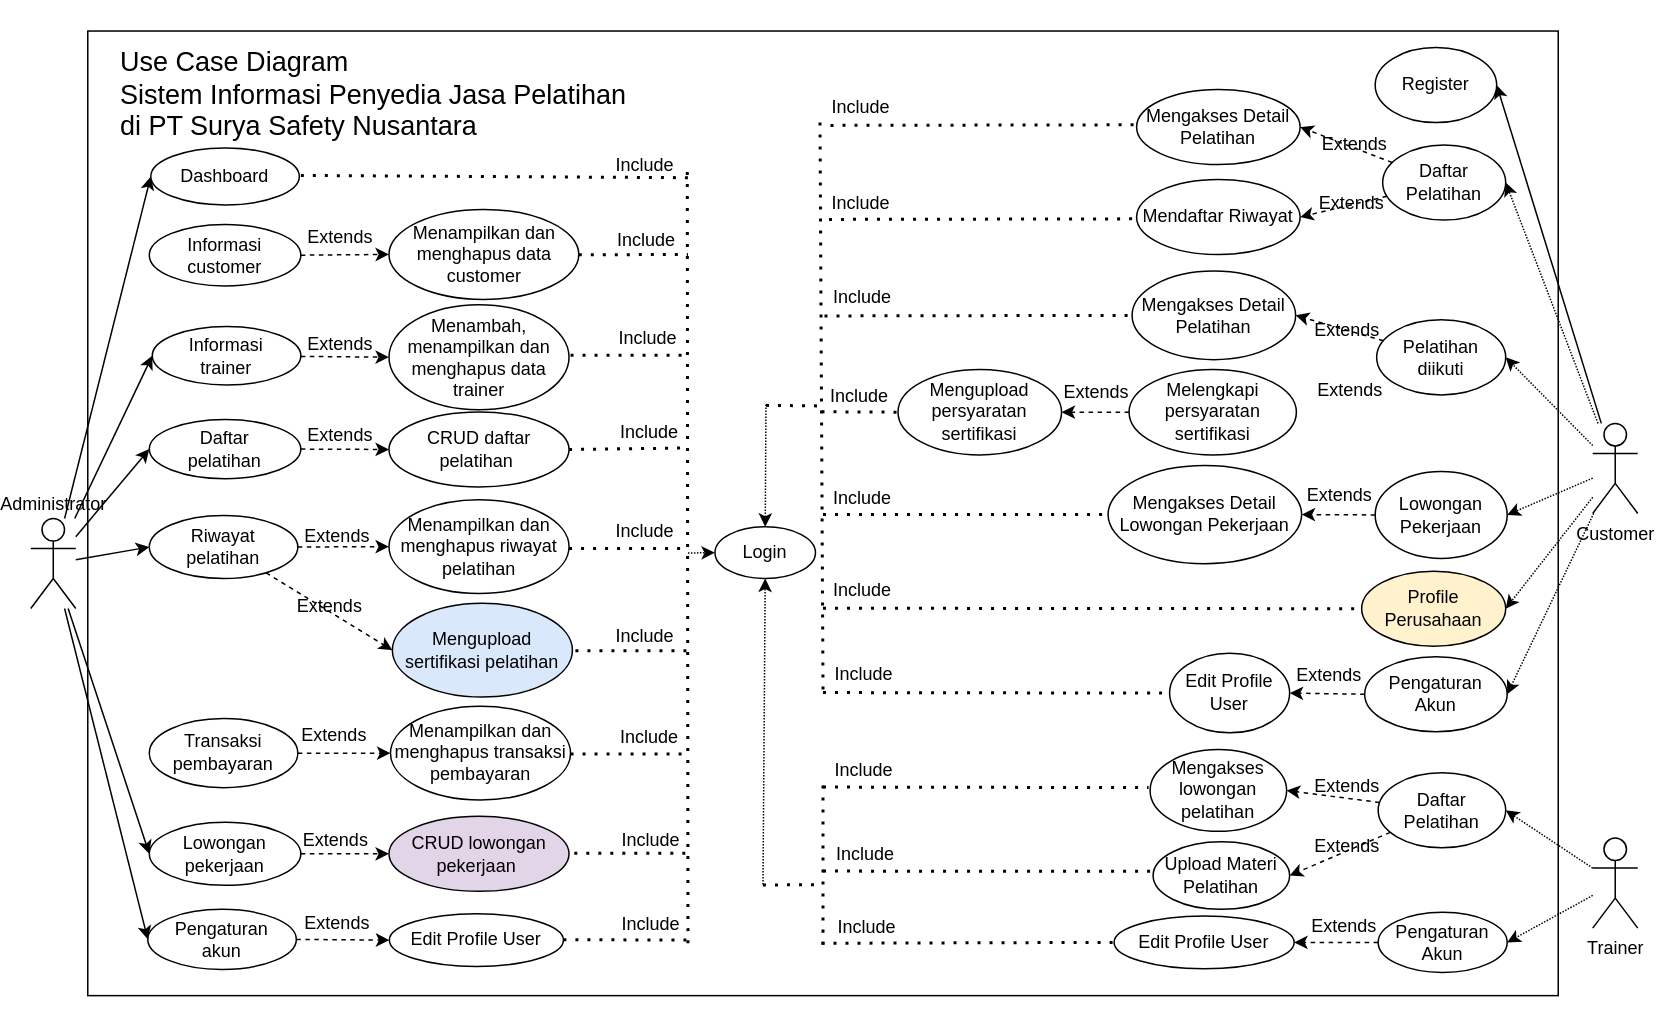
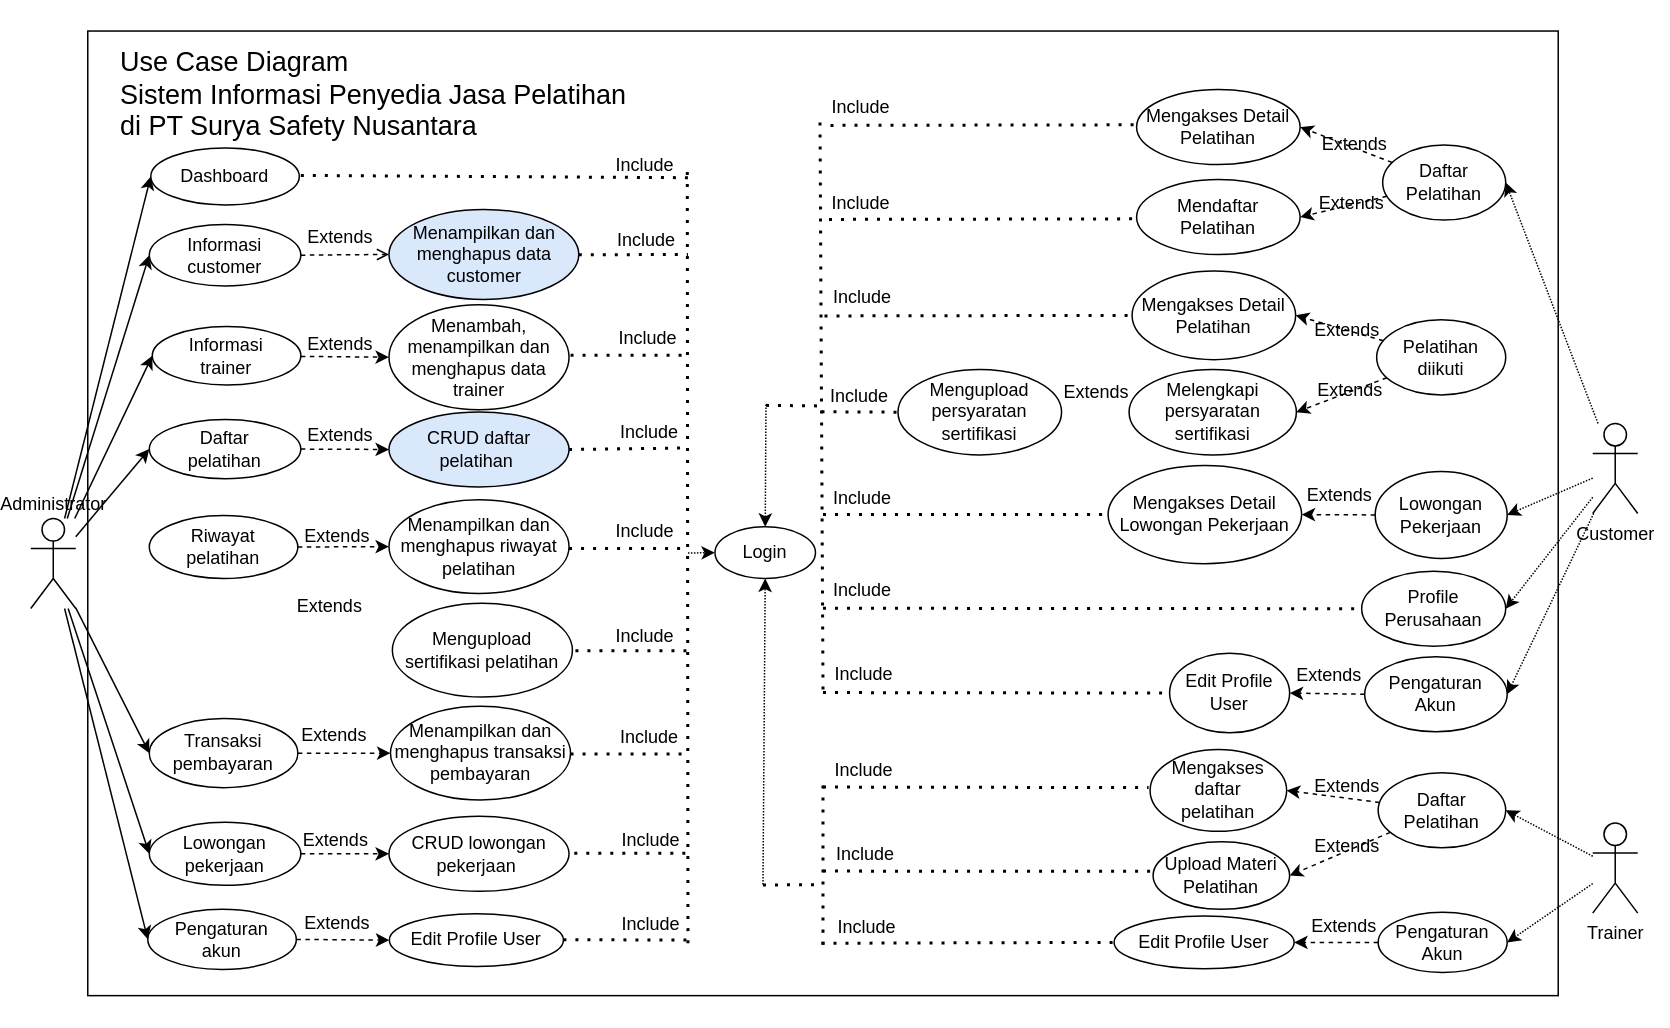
- <mxCell id="104" value="Register" style="ellipse;whiteSpace=wrap;html=1;" vertex="1" parent="1"><mxGeometry x="916" y="31.12" width="81" height="50" as="geometry" /></mxCell>
- <mxCell id="85" value="Mendaftar Riwayat" style="ellipse;whiteSpace=wrap;html=1;" vertex="1" parent="1"><mxGeometry x="757" y="119.12" width="109" height="50" as="geometry" /></mxCell>
+ <mxCell id="85" value="Mendaftar Pelatihan" style="ellipse;whiteSpace=wrap;html=1;" vertex="1" parent="1"><mxGeometry x="757" y="119.12" width="109" height="50" as="geometry" /></mxCell>
- <mxCell id="29" style="edgeStyle=none;rounded=0;orthogonalLoop=1;jettySize=auto;html=1;entryX=0;entryY=0.5;entryDx=0;entryDy=0;dashed=1;" edge="1" parent="1" source="30" target="41"><mxGeometry relative="1" as="geometry" /></mxCell>
+ <mxCell id="29" style="edgeStyle=none;rounded=0;orthogonalLoop=1;jettySize=auto;html=1;entryX=0;entryY=0.5;entryDx=0;entryDy=0;dashed=1;endArrow=open;" edge="1" parent="1" source="30" target="41"><mxGeometry relative="1" as="geometry" /></mxCell>
- <mxCell id="41" value="Menampilkan dan menghapus data customer" style="ellipse;whiteSpace=wrap;html=1;" vertex="1" parent="1"><mxGeometry x="258.75" y="139" width="126.5" height="60" as="geometry" /></mxCell>
+ <mxCell id="41" value="Menampilkan dan menghapus data customer" style="ellipse;whiteSpace=wrap;html=1;fillColor=#dae8fc;" vertex="1" parent="1"><mxGeometry x="258.75" y="139" width="126.5" height="60" as="geometry" /></mxCell>
- <mxCell id="20" style="rounded=0;orthogonalLoop=1;jettySize=auto;html=1;entryX=1;entryY=0.5;entryDx=0;entryDy=0;" edge="1" parent="1" source="21" target="104"><mxGeometry relative="1" as="geometry"><mxPoint x="1058" y="54" as="targetPoint" /></mxGeometry></mxCell>
+ <mxCell id="5" style="edgeStyle=none;rounded=0;orthogonalLoop=1;jettySize=auto;html=1;entryX=0;entryY=0.5;entryDx=0;entryDy=0;" edge="1" parent="1" source="11" target="30"><mxGeometry relative="1" as="geometry" /></mxCell>
+ <mxCell id="76" style="edgeStyle=none;rounded=0;orthogonalLoop=1;jettySize=auto;html=1;entryX=1;entryY=0.5;entryDx=0;entryDy=0;dashed=1;" edge="1" parent="1" source="77" target="84"><mxGeometry relative="1" as="geometry" /></mxCell>
- <mxCell id="16" style="edgeStyle=none;rounded=0;orthogonalLoop=1;jettySize=auto;html=1;entryX=1;entryY=0.5;entryDx=0;entryDy=0;dashed=1;dashPattern=1 1;" edge="1" parent="1" source="21" target="77"><mxGeometry relative="1" as="geometry" /></mxCell>
- <mxCell id="83" style="edgeStyle=none;rounded=0;orthogonalLoop=1;jettySize=auto;html=1;entryX=1;entryY=0.5;entryDx=0;entryDy=0;dashed=1;" edge="1" parent="1" source="84" target="105"><mxGeometry relative="1" as="geometry" /></mxCell>
- <mxCell id="40" value="CRUD daftar pelatihan&amp;nbsp;" style="ellipse;whiteSpace=wrap;html=1;" vertex="1" parent="1"><mxGeometry x="258.75" y="274" width="120" height="50" as="geometry" /></mxCell>
+ <mxCell id="40" value="CRUD daftar pelatihan&amp;nbsp;" style="ellipse;whiteSpace=wrap;html=1;fillColor=#dae8fc;" vertex="1" parent="1"><mxGeometry x="258.75" y="274" width="120" height="50" as="geometry" /></mxCell>
- <mxCell id="4" style="edgeStyle=none;rounded=0;orthogonalLoop=1;jettySize=auto;html=1;entryX=0;entryY=0.5;entryDx=0;entryDy=0;" edge="1" parent="1" source="11" target="24"><mxGeometry relative="1" as="geometry" /></mxCell>
- <mxCell id="23" style="rounded=0;orthogonalLoop=1;jettySize=auto;html=1;entryX=0;entryY=0.5;entryDx=0;entryDy=0;dashed=1;" edge="1" parent="1" source="24" target="136"><mxGeometry relative="1" as="geometry" /></mxCell>
- <mxCell id="78" value="Profile Perusahaan" style="ellipse;whiteSpace=wrap;html=1;fillColor=#fff2cc;" vertex="1" parent="1"><mxGeometry x="907" y="380.12" width="96" height="50" as="geometry" /></mxCell>
+ <mxCell id="78" value="Profile Perusahaan" style="ellipse;whiteSpace=wrap;html=1;" vertex="1" parent="1"><mxGeometry x="907" y="380.12" width="96" height="50" as="geometry" /></mxCell>
- <mxCell id="136" value="Mengupload sertifikasi pelatihan" style="ellipse;whiteSpace=wrap;html=1;fillColor=#dae8fc;" vertex="1" parent="1"><mxGeometry x="261" y="401.5" width="120" height="62.5" as="geometry" /></mxCell>
+ <mxCell id="136" value="Mengupload sertifikasi pelatihan" style="ellipse;whiteSpace=wrap;html=1;" vertex="1" parent="1"><mxGeometry x="261" y="401.5" width="120" height="62.5" as="geometry" /></mxCell>
+ <mxCell id="10" style="edgeStyle=none;rounded=0;orthogonalLoop=1;jettySize=auto;html=1;entryX=0;entryY=0.5;entryDx=0;entryDy=0;" edge="1" parent="1" source="11" target="91"><mxGeometry relative="1" as="geometry" /></mxCell>
- <mxCell id="128" value="Mengakses lowongan&lt;br&gt;pelatihan" style="ellipse;whiteSpace=wrap;html=1;" vertex="1" parent="1"><mxGeometry x="766" y="499" width="91" height="54.5" as="geometry" /></mxCell>
+ <mxCell id="128" value="Mengakses daftar&lt;br&gt;pelatihan" style="ellipse;whiteSpace=wrap;html=1;" vertex="1" parent="1"><mxGeometry x="766" y="499" width="91" height="54.5" as="geometry" /></mxCell>
- <mxCell id="94" value="CRUD lowongan pekerjaan&amp;nbsp;" style="ellipse;whiteSpace=wrap;html=1;fillColor=#e1d5e7;" vertex="1" parent="1"><mxGeometry x="258.75" y="543.5" width="120" height="50" as="geometry" /></mxCell>
+ <mxCell id="94" value="CRUD lowongan pekerjaan&amp;nbsp;" style="ellipse;whiteSpace=wrap;html=1;" vertex="1" parent="1"><mxGeometry x="258.75" y="543.5" width="120" height="50" as="geometry" /></mxCell>
- <mxCell id="14" value="Trainer" style="shape=umlActor;verticalLabelPosition=bottom;verticalAlign=top;html=1;outlineConnect=0;" vertex="1" parent="1"><mxGeometry x="1061" y="558" width="30" height="60" as="geometry" /></mxCell>
+ <mxCell id="14" value="Trainer" style="shape=umlActor;verticalLabelPosition=bottom;verticalAlign=top;html=1;outlineConnect=0;" vertex="1" parent="1"><mxGeometry x="1061" y="548" width="30" height="60" as="geometry" /></mxCell>
